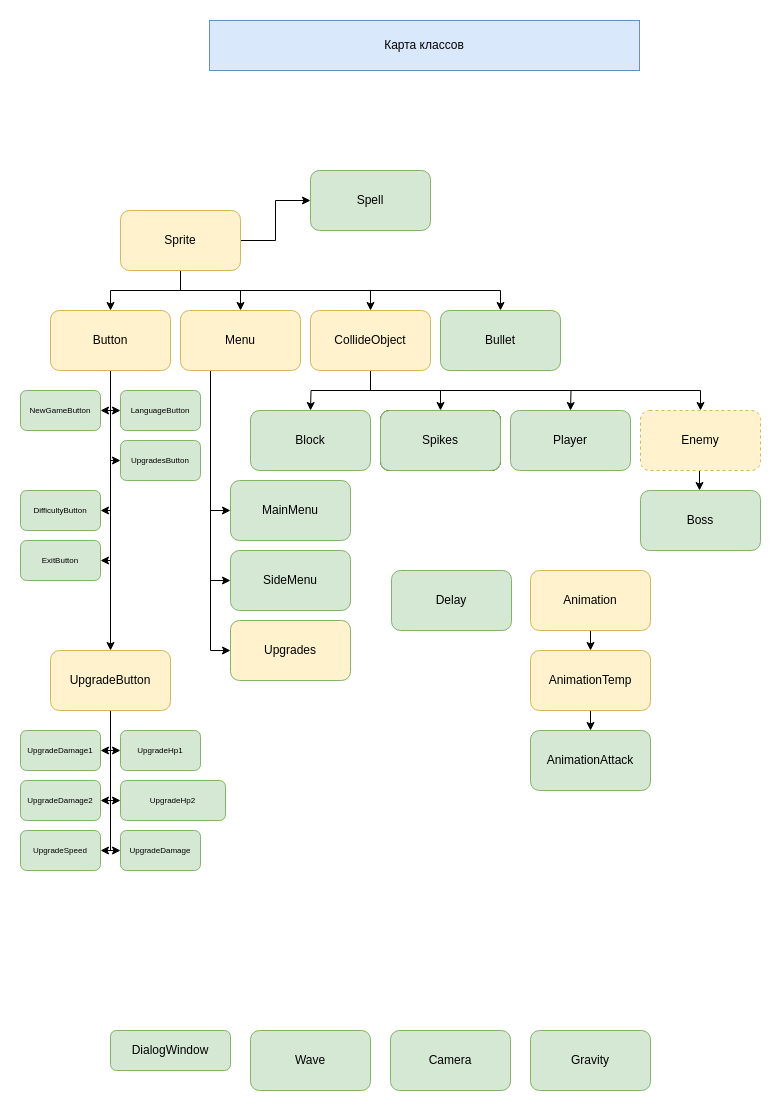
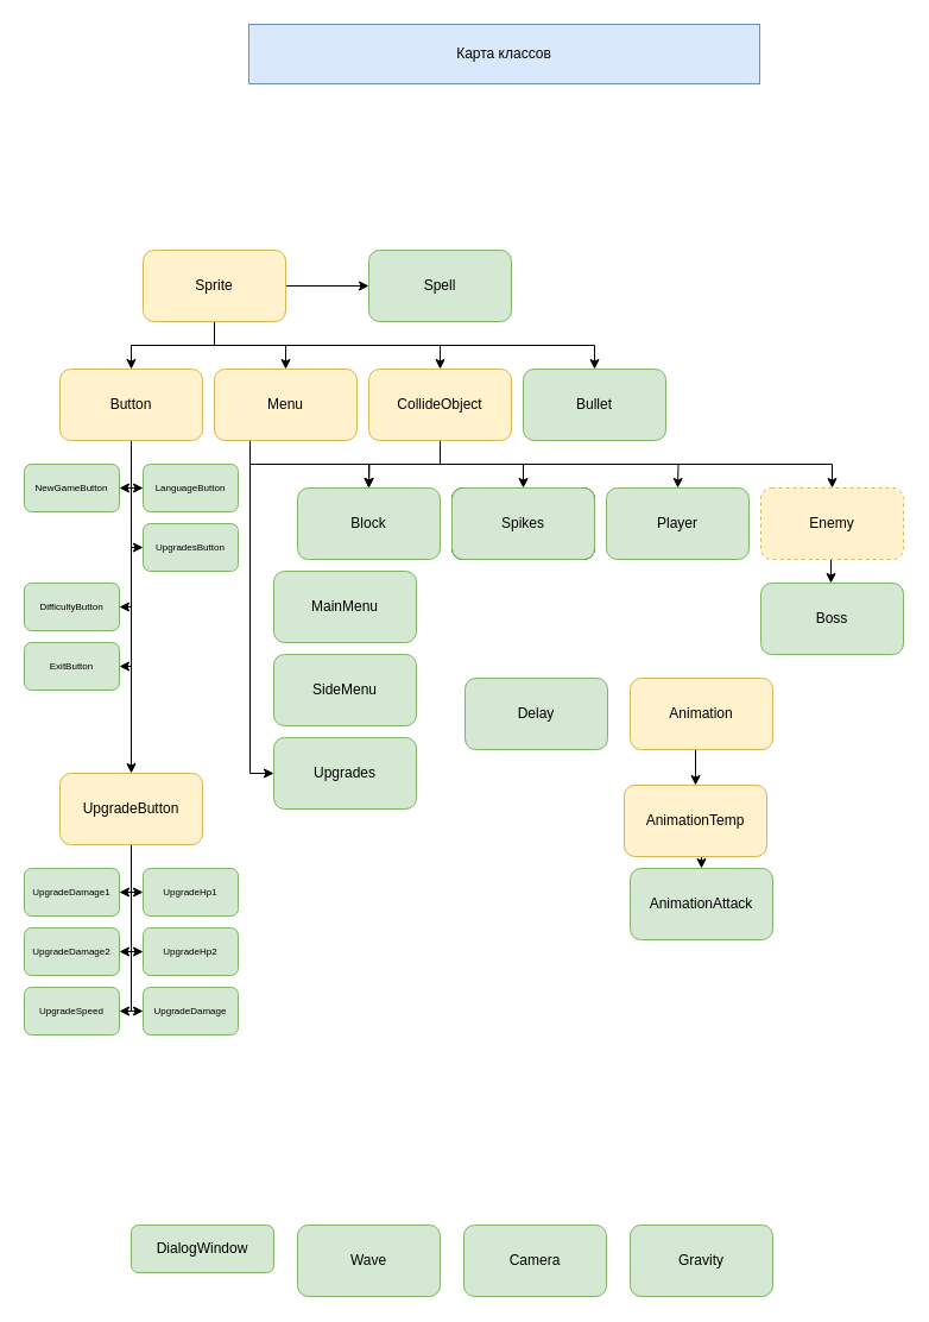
- <mxCell id="57" value="Spell" style="rounded=1;whiteSpace=wrap;html=1;fontSize=12;fillColor=#d5e8d4;strokeColor=#82b366;" parent="1" vertex="1"><mxGeometry x="310" y="170" width="120" height="60" as="geometry" /></mxCell>
+ <mxCell id="57" value="Spell" style="rounded=1;whiteSpace=wrap;html=1;fontSize=12;fillColor=#d5e8d4;strokeColor=#82b366;" parent="1" vertex="1"><mxGeometry x="310" y="210" width="120" height="60" as="geometry" /></mxCell>
- <mxCell id="18" style="edgeStyle=orthogonalEdgeStyle;rounded=0;orthogonalLoop=1;jettySize=auto;html=1;exitX=0.25;exitY=1;exitDx=0;exitDy=0;entryX=0;entryY=0.5;entryDx=0;entryDy=0;" parent="1" source="21" target="28" edge="1"><mxGeometry relative="1" as="geometry" /></mxCell>
+ <mxCell id="18" style="edgeStyle=orthogonalEdgeStyle;rounded=0;orthogonalLoop=1;jettySize=auto;html=1;exitX=0.25;exitY=1;exitDx=0;exitDy=0;" parent="1" source="21" target="62" edge="1"><mxGeometry relative="1" as="geometry" /></mxCell>
- <mxCell id="19" style="edgeStyle=orthogonalEdgeStyle;rounded=0;orthogonalLoop=1;jettySize=auto;html=1;exitX=0.25;exitY=1;exitDx=0;exitDy=0;entryX=0;entryY=0.5;entryDx=0;entryDy=0;" parent="1" source="21" target="29" edge="1"><mxGeometry relative="1" as="geometry" /></mxCell>
- <mxCell id="30" value="Upgrades" style="rounded=1;whiteSpace=wrap;html=1;fillColor=#fff2cc;strokeColor=#82b366;" parent="1" vertex="1"><mxGeometry x="230" y="620" width="120" height="60" as="geometry" /></mxCell>
+ <mxCell id="30" value="Upgrades" style="rounded=1;whiteSpace=wrap;html=1;fillColor=#d5e8d4;strokeColor=#82b366;" parent="1" vertex="1"><mxGeometry x="230" y="620" width="120" height="60" as="geometry" /></mxCell>
- <mxCell id="52" value="AnimationTemp" style="rounded=1;whiteSpace=wrap;html=1;fontSize=12;fillColor=#fff2cc;strokeColor=#d6b656;" parent="1" vertex="1"><mxGeometry x="530" y="650" width="120" height="60" as="geometry" /></mxCell>
+ <mxCell id="52" value="AnimationTemp" style="rounded=1;whiteSpace=wrap;html=1;fontSize=12;fillColor=#fff2cc;strokeColor=#d6b656;" parent="1" vertex="1"><mxGeometry x="525" y="660" width="120" height="60" as="geometry" /></mxCell>
- <mxCell id="39" value="UpgradeHp2" style="rounded=1;whiteSpace=wrap;html=1;fontSize=8;fillColor=#d5e8d4;strokeColor=#82b366;" parent="1" vertex="1"><mxGeometry x="120" y="780" width="105" height="40" as="geometry" /></mxCell>
+ <mxCell id="39" value="UpgradeHp2" style="rounded=1;whiteSpace=wrap;html=1;fontSize=8;fillColor=#d5e8d4;strokeColor=#82b366;" parent="1" vertex="1"><mxGeometry x="120" y="780" width="80" height="40" as="geometry" /></mxCell>
